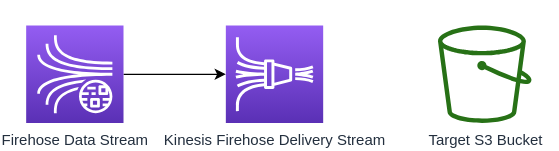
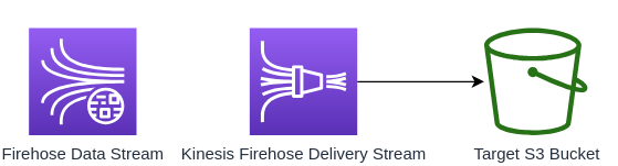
- <mxCell id="2" style="edgeStyle=orthogonalEdgeStyle;rounded=0;orthogonalLoop=1;jettySize=auto;html=1;" edge="1" parent="1" source="3" target="5"><mxGeometry relative="1" as="geometry" /></mxCell>
+ <mxCell id="4" style="edgeStyle=orthogonalEdgeStyle;rounded=0;orthogonalLoop=1;jettySize=auto;html=1;" edge="1" parent="1" source="5" target="6"><mxGeometry relative="1" as="geometry" /></mxCell>
